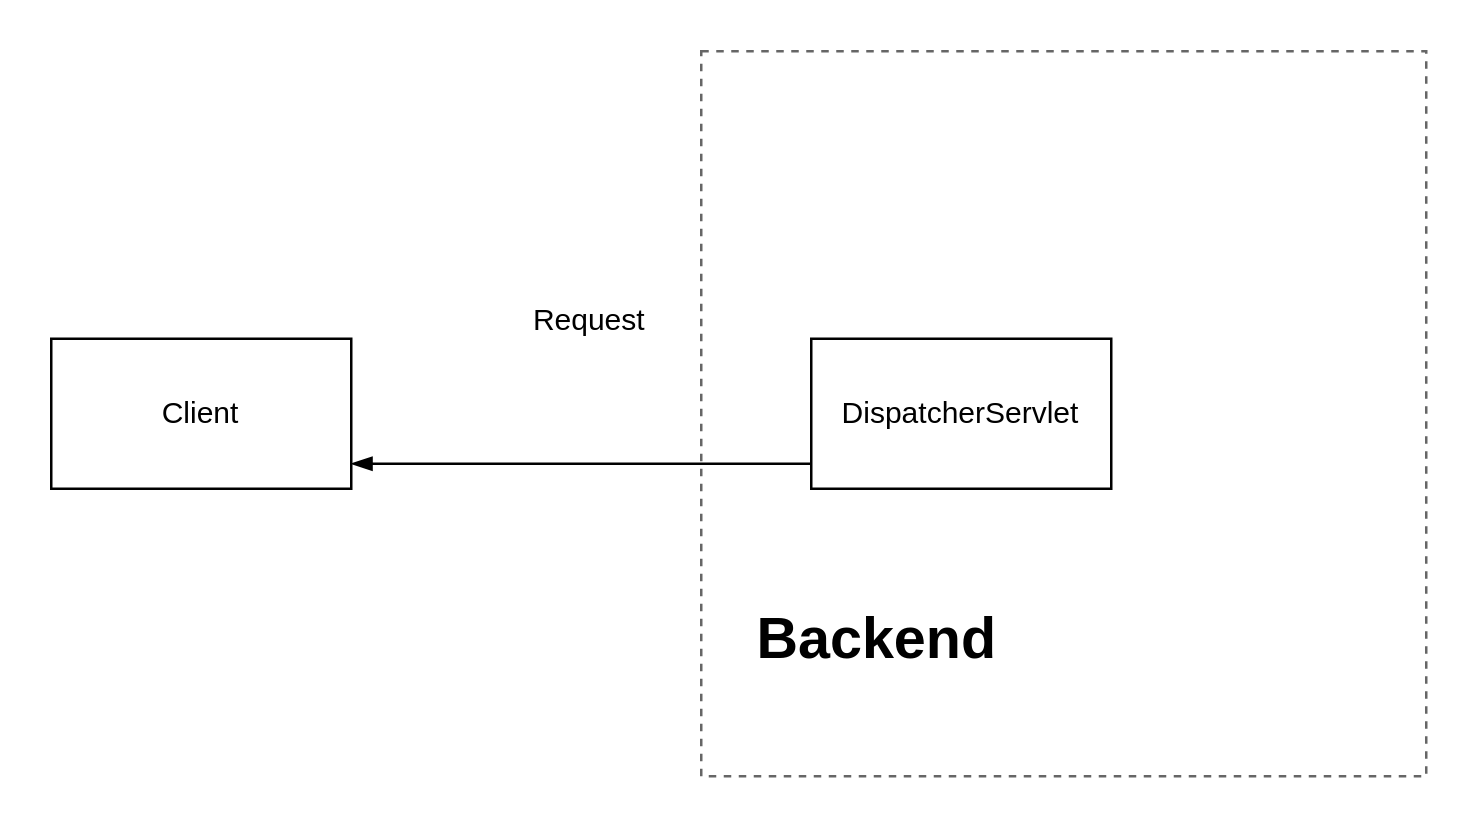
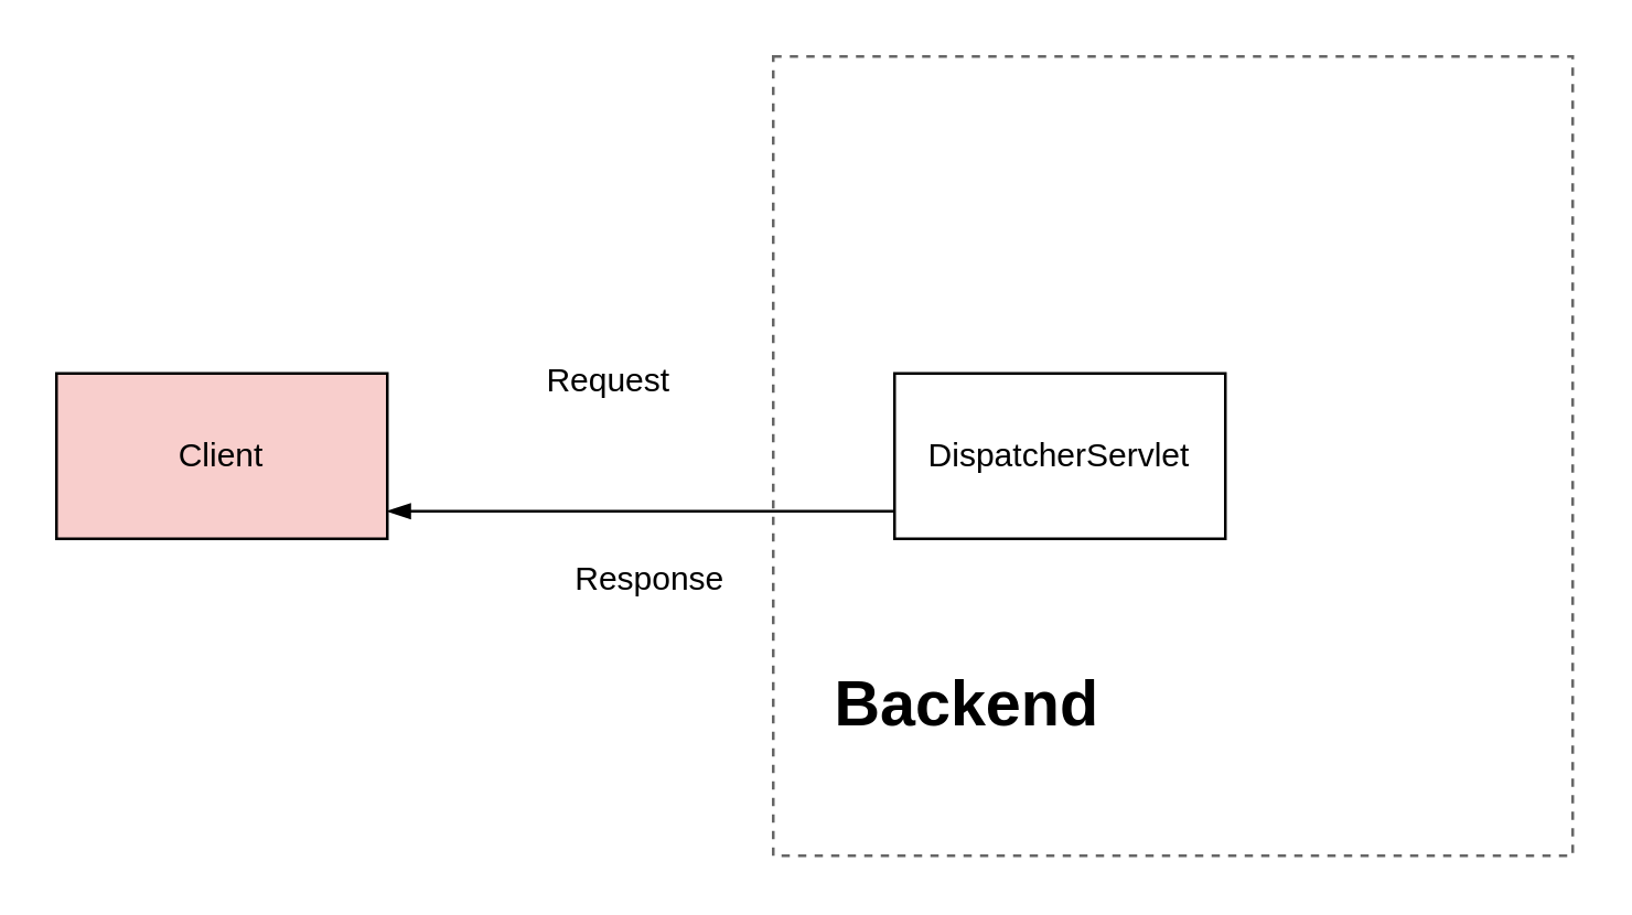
- <mxCell id="6" value="Request" style="text;html=1;align=center;verticalAlign=middle;resizable=0;points=[];autosize=1;strokeColor=none;fillColor=none;" vertex="1" parent="1"><mxGeometry x="200" y="113" width="70" height="30" as="geometry" /></mxCell>
+ <mxCell id="6" value="Request" style="text;html=1;align=center;verticalAlign=middle;resizable=0;points=[];autosize=1;strokeColor=none;fillColor=none;" vertex="1" parent="1"><mxGeometry x="185" y="123" width="70" height="30" as="geometry" /></mxCell>
- <mxCell id="2" value="Client" style="rounded=0;whiteSpace=wrap;html=1;" vertex="1" parent="1"><mxGeometry x="20" y="135" width="120" height="60" as="geometry" /></mxCell>
+ <mxCell id="2" value="Client" style="rounded=0;whiteSpace=wrap;html=1;fillColor=#f8cecc;" vertex="1" parent="1"><mxGeometry x="20" y="135" width="120" height="60" as="geometry" /></mxCell>
+ <mxCell id="7" value="Response" style="text;html=1;align=center;verticalAlign=middle;resizable=0;points=[];autosize=1;strokeColor=none;fillColor=none;" vertex="1" parent="1"><mxGeometry x="195" y="195" width="80" height="30" as="geometry" /></mxCell>
